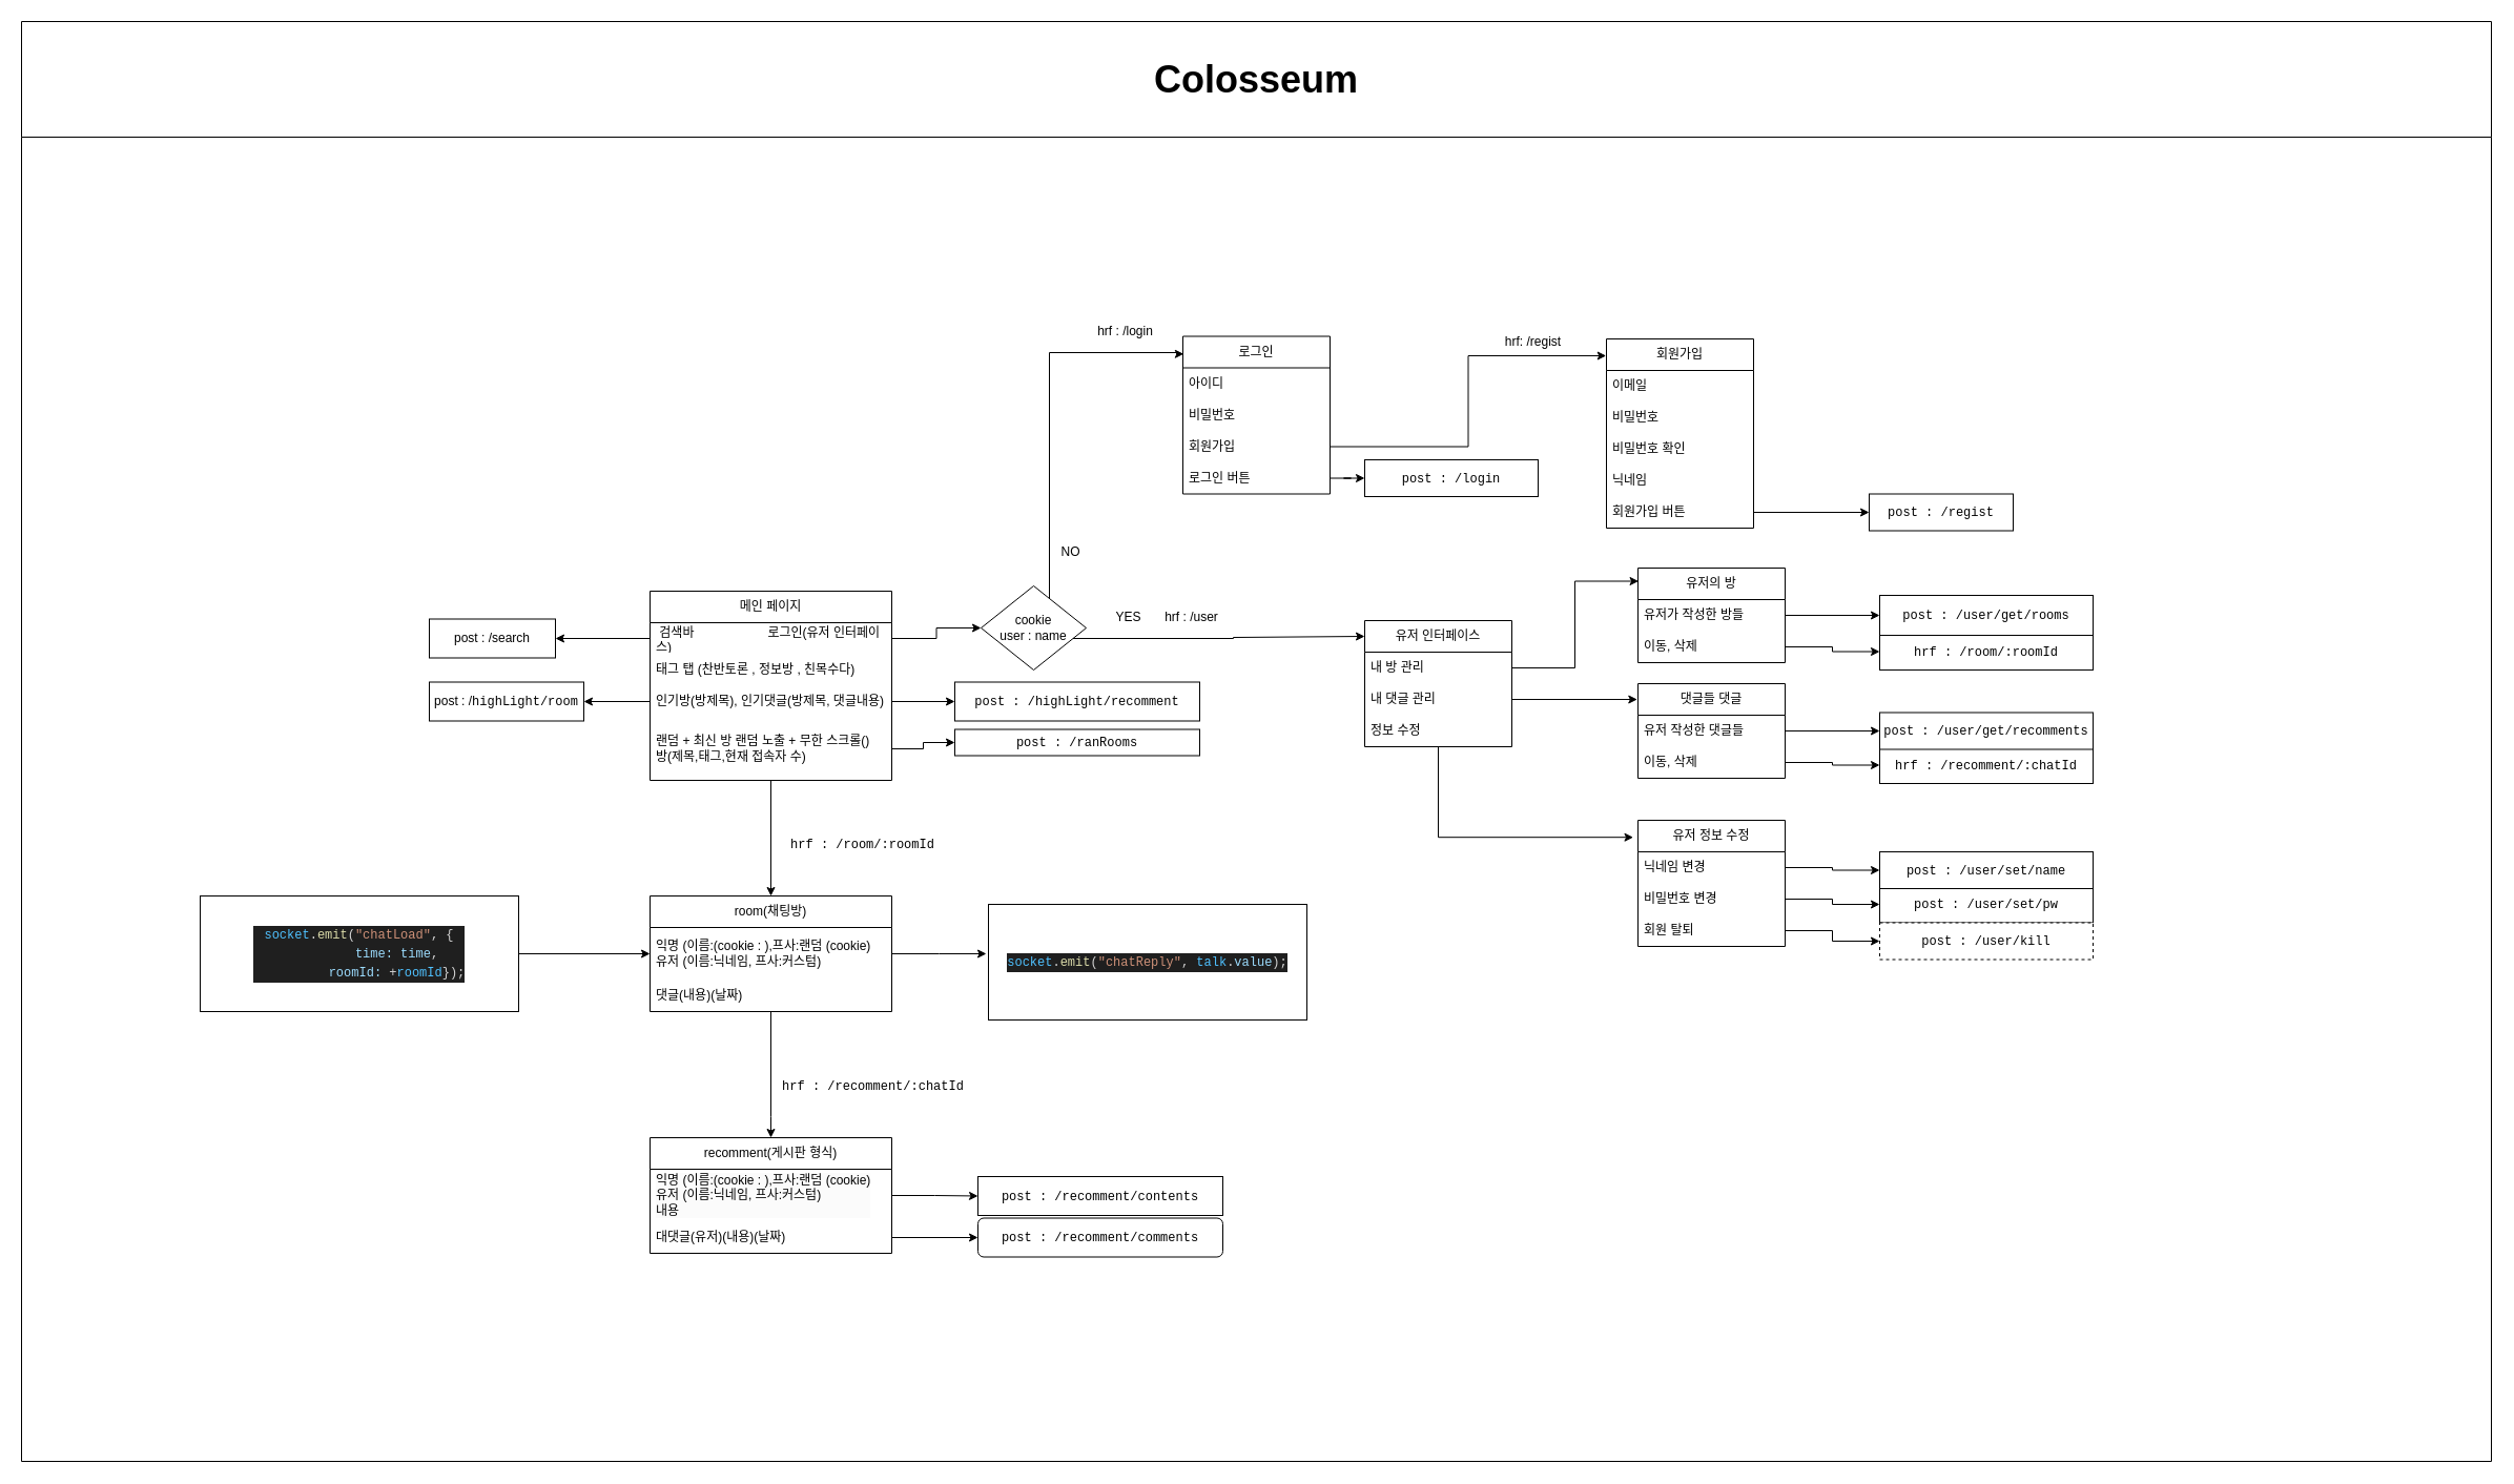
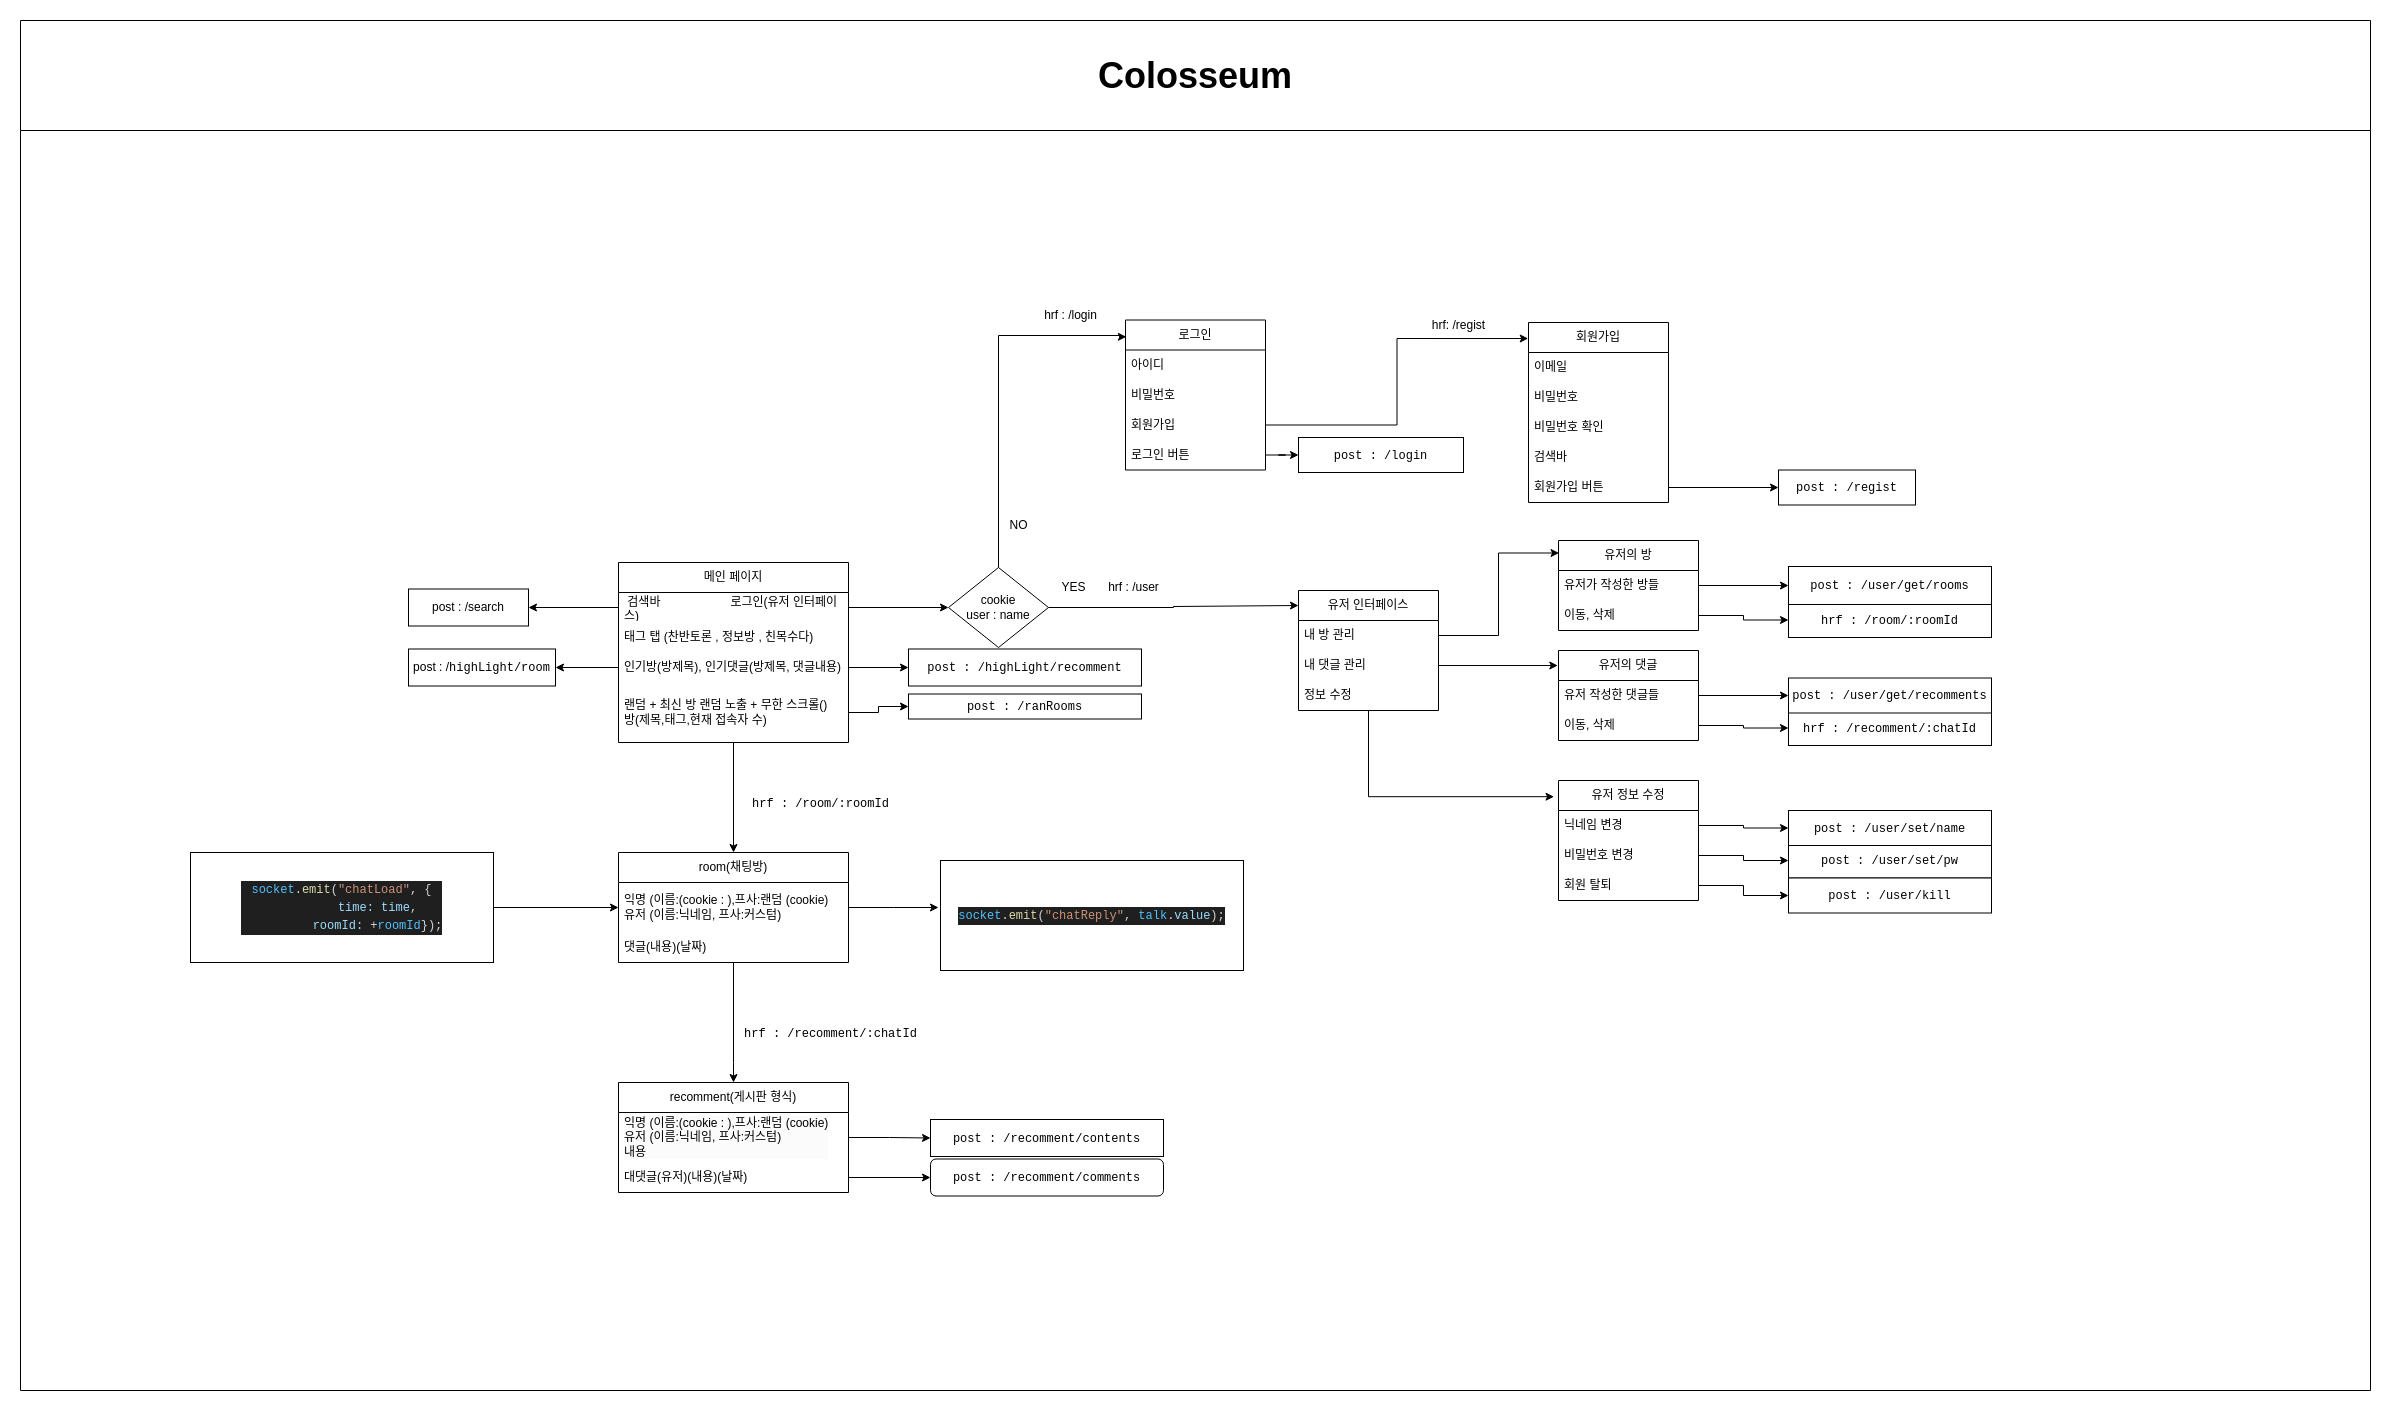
- <mxCell id="47" value="닉네임" style="text;strokeColor=none;fillColor=none;align=left;verticalAlign=middle;spacingLeft=4;spacingRight=4;overflow=hidden;points=[[0,0.5],[1,0.5]];portConstraint=eastwest;rotatable=0;whiteSpace=wrap;html=1;" vertex="1" parent="43"><mxGeometry y="120" width="140" height="30" as="geometry" /></mxCell>
+ <mxCell id="47" value="검색바" style="text;strokeColor=none;fillColor=none;align=left;verticalAlign=middle;spacingLeft=4;spacingRight=4;overflow=hidden;points=[[0,0.5],[1,0.5]];portConstraint=eastwest;rotatable=0;whiteSpace=wrap;html=1;" vertex="1" parent="43"><mxGeometry y="120" width="140" height="30" as="geometry" /></mxCell>
- <mxCell id="35" value="cookie&lt;div&gt;user : name&lt;/div&gt;" style="rhombus;whiteSpace=wrap;html=1;" vertex="1" parent="2"><mxGeometry x="913" y="537" width="100" height="80" as="geometry" /></mxCell>
+ <mxCell id="35" value="cookie&lt;div&gt;user : name&lt;/div&gt;" style="rhombus;whiteSpace=wrap;html=1;" vertex="1" parent="2"><mxGeometry x="928" y="547" width="100" height="80" as="geometry" /></mxCell>
- <mxCell id="19" value="댓글들 댓글" style="swimlane;fontStyle=0;childLayout=stackLayout;horizontal=1;startSize=30;horizontalStack=0;resizeParent=1;resizeParentMax=0;resizeLast=0;collapsible=1;marginBottom=0;whiteSpace=wrap;html=1;" parent="2" vertex="1"><mxGeometry x="1538" y="630" width="140" height="90" as="geometry" /></mxCell>
+ <mxCell id="19" value="유저의 댓글" style="swimlane;fontStyle=0;childLayout=stackLayout;horizontal=1;startSize=30;horizontalStack=0;resizeParent=1;resizeParentMax=0;resizeLast=0;collapsible=1;marginBottom=0;whiteSpace=wrap;html=1;" parent="2" vertex="1"><mxGeometry x="1538" y="630" width="140" height="90" as="geometry" /></mxCell>
- <mxCell id="64" value="&lt;div style=&quot;font-family: Menlo, Monaco, &amp;quot;Courier New&amp;quot;, monospace; line-height: 18px; white-space: pre;&quot;&gt;&lt;span style=&quot;background-color: rgb(255, 255, 255);&quot;&gt;post : /user/kill&lt;/span&gt;&lt;/div&gt;" style="whiteSpace=wrap;html=1;dashed=1;" vertex="1" parent="2"><mxGeometry x="1768" y="857.5" width="203" height="35" as="geometry" /></mxCell>
+ <mxCell id="64" value="&lt;div style=&quot;font-family: Menlo, Monaco, &amp;quot;Courier New&amp;quot;, monospace; line-height: 18px; white-space: pre;&quot;&gt;&lt;span style=&quot;background-color: rgb(255, 255, 255);&quot;&gt;post : /user/kill&lt;/span&gt;&lt;/div&gt;" style="whiteSpace=wrap;html=1;" vertex="1" parent="2"><mxGeometry x="1768" y="857.5" width="203" height="35" as="geometry" /></mxCell>
